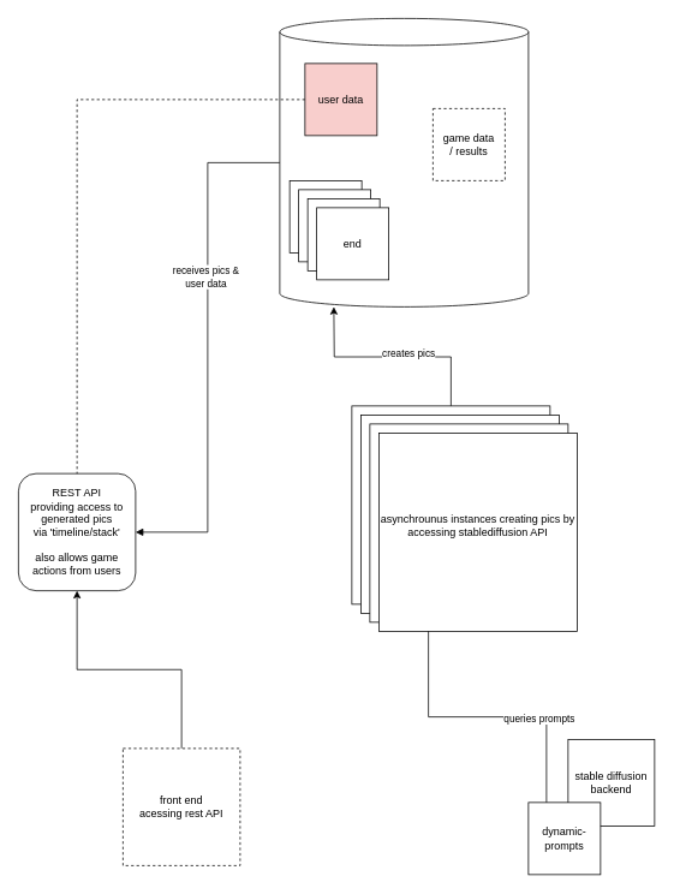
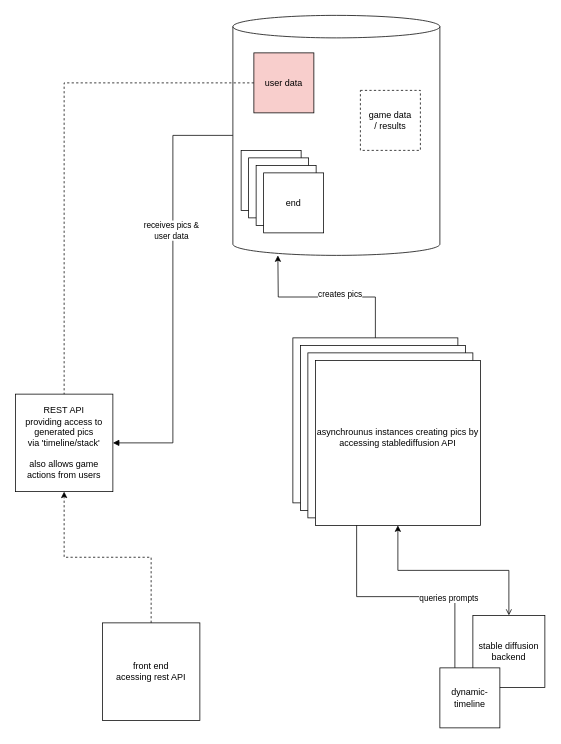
- <mxCell id="10" value="REST API&lt;br&gt;providing access to generated pics&lt;br&gt;via 'timeline/stack'&lt;br&gt;&lt;br&gt;also allows game actions from users" style="whiteSpace=wrap;html=1;aspect=fixed;rounded=1;" vertex="1" parent="1"><mxGeometry x="20" y="525" width="130" height="130" as="geometry" /></mxCell>
+ <mxCell id="10" value="REST API&lt;br&gt;providing access to generated pics&lt;br&gt;via 'timeline/stack'&lt;br&gt;&lt;br&gt;also allows game actions from users" style="whiteSpace=wrap;html=1;aspect=fixed;" vertex="1" parent="1"><mxGeometry x="20" y="525" width="130" height="130" as="geometry" /></mxCell>
- <mxCell id="23" style="edgeStyle=orthogonalEdgeStyle;rounded=0;orthogonalLoop=1;jettySize=auto;html=1;entryX=0.5;entryY=1;entryDx=0;entryDy=0;startArrow=none;startFill=0;endArrow=classic;endFill=1;" edge="1" parent="1" source="24" target="10"><mxGeometry relative="1" as="geometry" /></mxCell>
+ <mxCell id="23" style="edgeStyle=orthogonalEdgeStyle;rounded=0;orthogonalLoop=1;jettySize=auto;html=1;entryX=0.5;entryY=1;entryDx=0;entryDy=0;startArrow=none;startFill=0;endArrow=classic;endFill=1;dashed=1;" edge="1" parent="1" source="24" target="10"><mxGeometry relative="1" as="geometry" /></mxCell>
+ <mxCell id="16" style="edgeStyle=orthogonalEdgeStyle;rounded=0;orthogonalLoop=1;jettySize=auto;html=1;entryX=0.5;entryY=1;entryDx=0;entryDy=0;startArrow=open;startFill=0;endArrow=classic;endFill=1;" edge="1" parent="1" source="17" target="7"><mxGeometry relative="1" as="geometry" /></mxCell>
- <mxCell id="24" value="front end&lt;br&gt;acessing rest API" style="whiteSpace=wrap;html=1;aspect=fixed;dashed=1;" vertex="1" parent="1"><mxGeometry x="136" y="830" width="130" height="130" as="geometry" /></mxCell>
+ <mxCell id="24" value="front end&lt;br&gt;acessing rest API" style="whiteSpace=wrap;html=1;aspect=fixed;" vertex="1" parent="1"><mxGeometry x="136" y="830" width="130" height="130" as="geometry" /></mxCell>
- <mxCell id="20" value="dynamic-prompts" style="whiteSpace=wrap;html=1;aspect=fixed;" vertex="1" parent="1"><mxGeometry x="586" y="890" width="80" height="80" as="geometry" /></mxCell>
+ <mxCell id="20" value="dynamic-timeline" style="whiteSpace=wrap;html=1;aspect=fixed;" vertex="1" parent="1"><mxGeometry x="586" y="890" width="80" height="80" as="geometry" /></mxCell>
